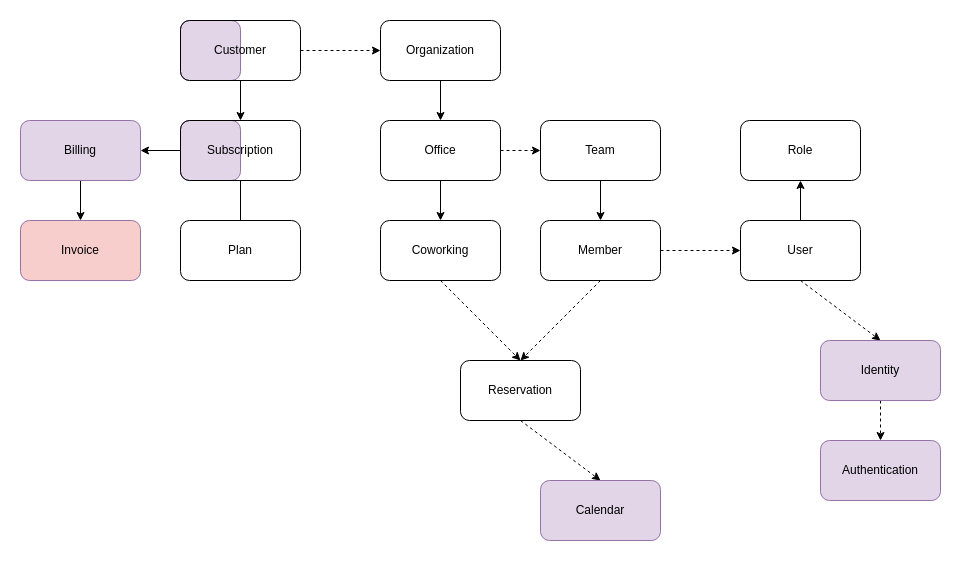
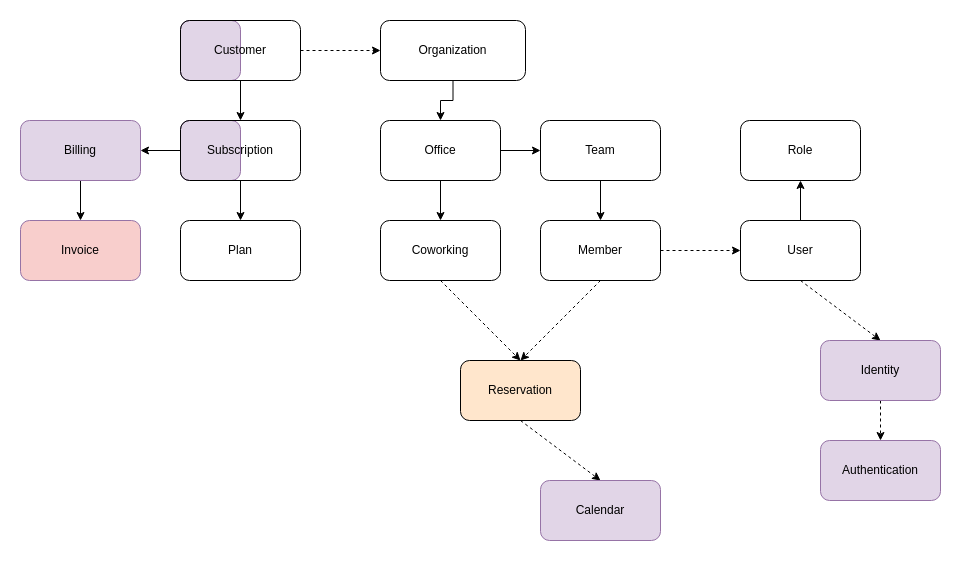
- <mxCell id="11" value="Organization" style="rounded=1;whiteSpace=wrap;html=1;" parent="1" vertex="1"><mxGeometry x="380" y="20" width="120" height="60" as="geometry" /></mxCell>
+ <mxCell id="11" value="Organization" style="rounded=1;whiteSpace=wrap;html=1;" parent="1" vertex="1"><mxGeometry x="380" y="20" width="145" height="60" as="geometry" /></mxCell>
- <mxCell id="13" style="edgeStyle=orthogonalEdgeStyle;rounded=0;orthogonalLoop=1;jettySize=auto;html=1;entryX=0;entryY=0.5;entryDx=0;entryDy=0;dashed=1;" parent="1" source="14" target="16" edge="1"><mxGeometry relative="1" as="geometry" /></mxCell>
+ <mxCell id="13" style="edgeStyle=orthogonalEdgeStyle;rounded=0;orthogonalLoop=1;jettySize=auto;html=1;entryX=0;entryY=0.5;entryDx=0;entryDy=0;" parent="1" source="14" target="16" edge="1"><mxGeometry relative="1" as="geometry" /></mxCell>
- <mxCell id="31" style="edgeStyle=orthogonalEdgeStyle;rounded=0;orthogonalLoop=1;jettySize=auto;html=1;endArrow=none;" parent="1" source="5" target="36" edge="1"><mxGeometry relative="1" as="geometry" /></mxCell>
+ <mxCell id="31" style="edgeStyle=orthogonalEdgeStyle;rounded=0;orthogonalLoop=1;jettySize=auto;html=1;" parent="1" source="5" target="36" edge="1"><mxGeometry relative="1" as="geometry" /></mxCell>
- <mxCell id="27" value="Reservation" style="rounded=1;whiteSpace=wrap;html=1;" parent="1" vertex="1"><mxGeometry x="460" y="360" width="120" height="60" as="geometry" /></mxCell>
+ <mxCell id="27" value="Reservation" style="rounded=1;whiteSpace=wrap;html=1;fillColor=#ffe6cc;" parent="1" vertex="1"><mxGeometry x="460" y="360" width="120" height="60" as="geometry" /></mxCell>
